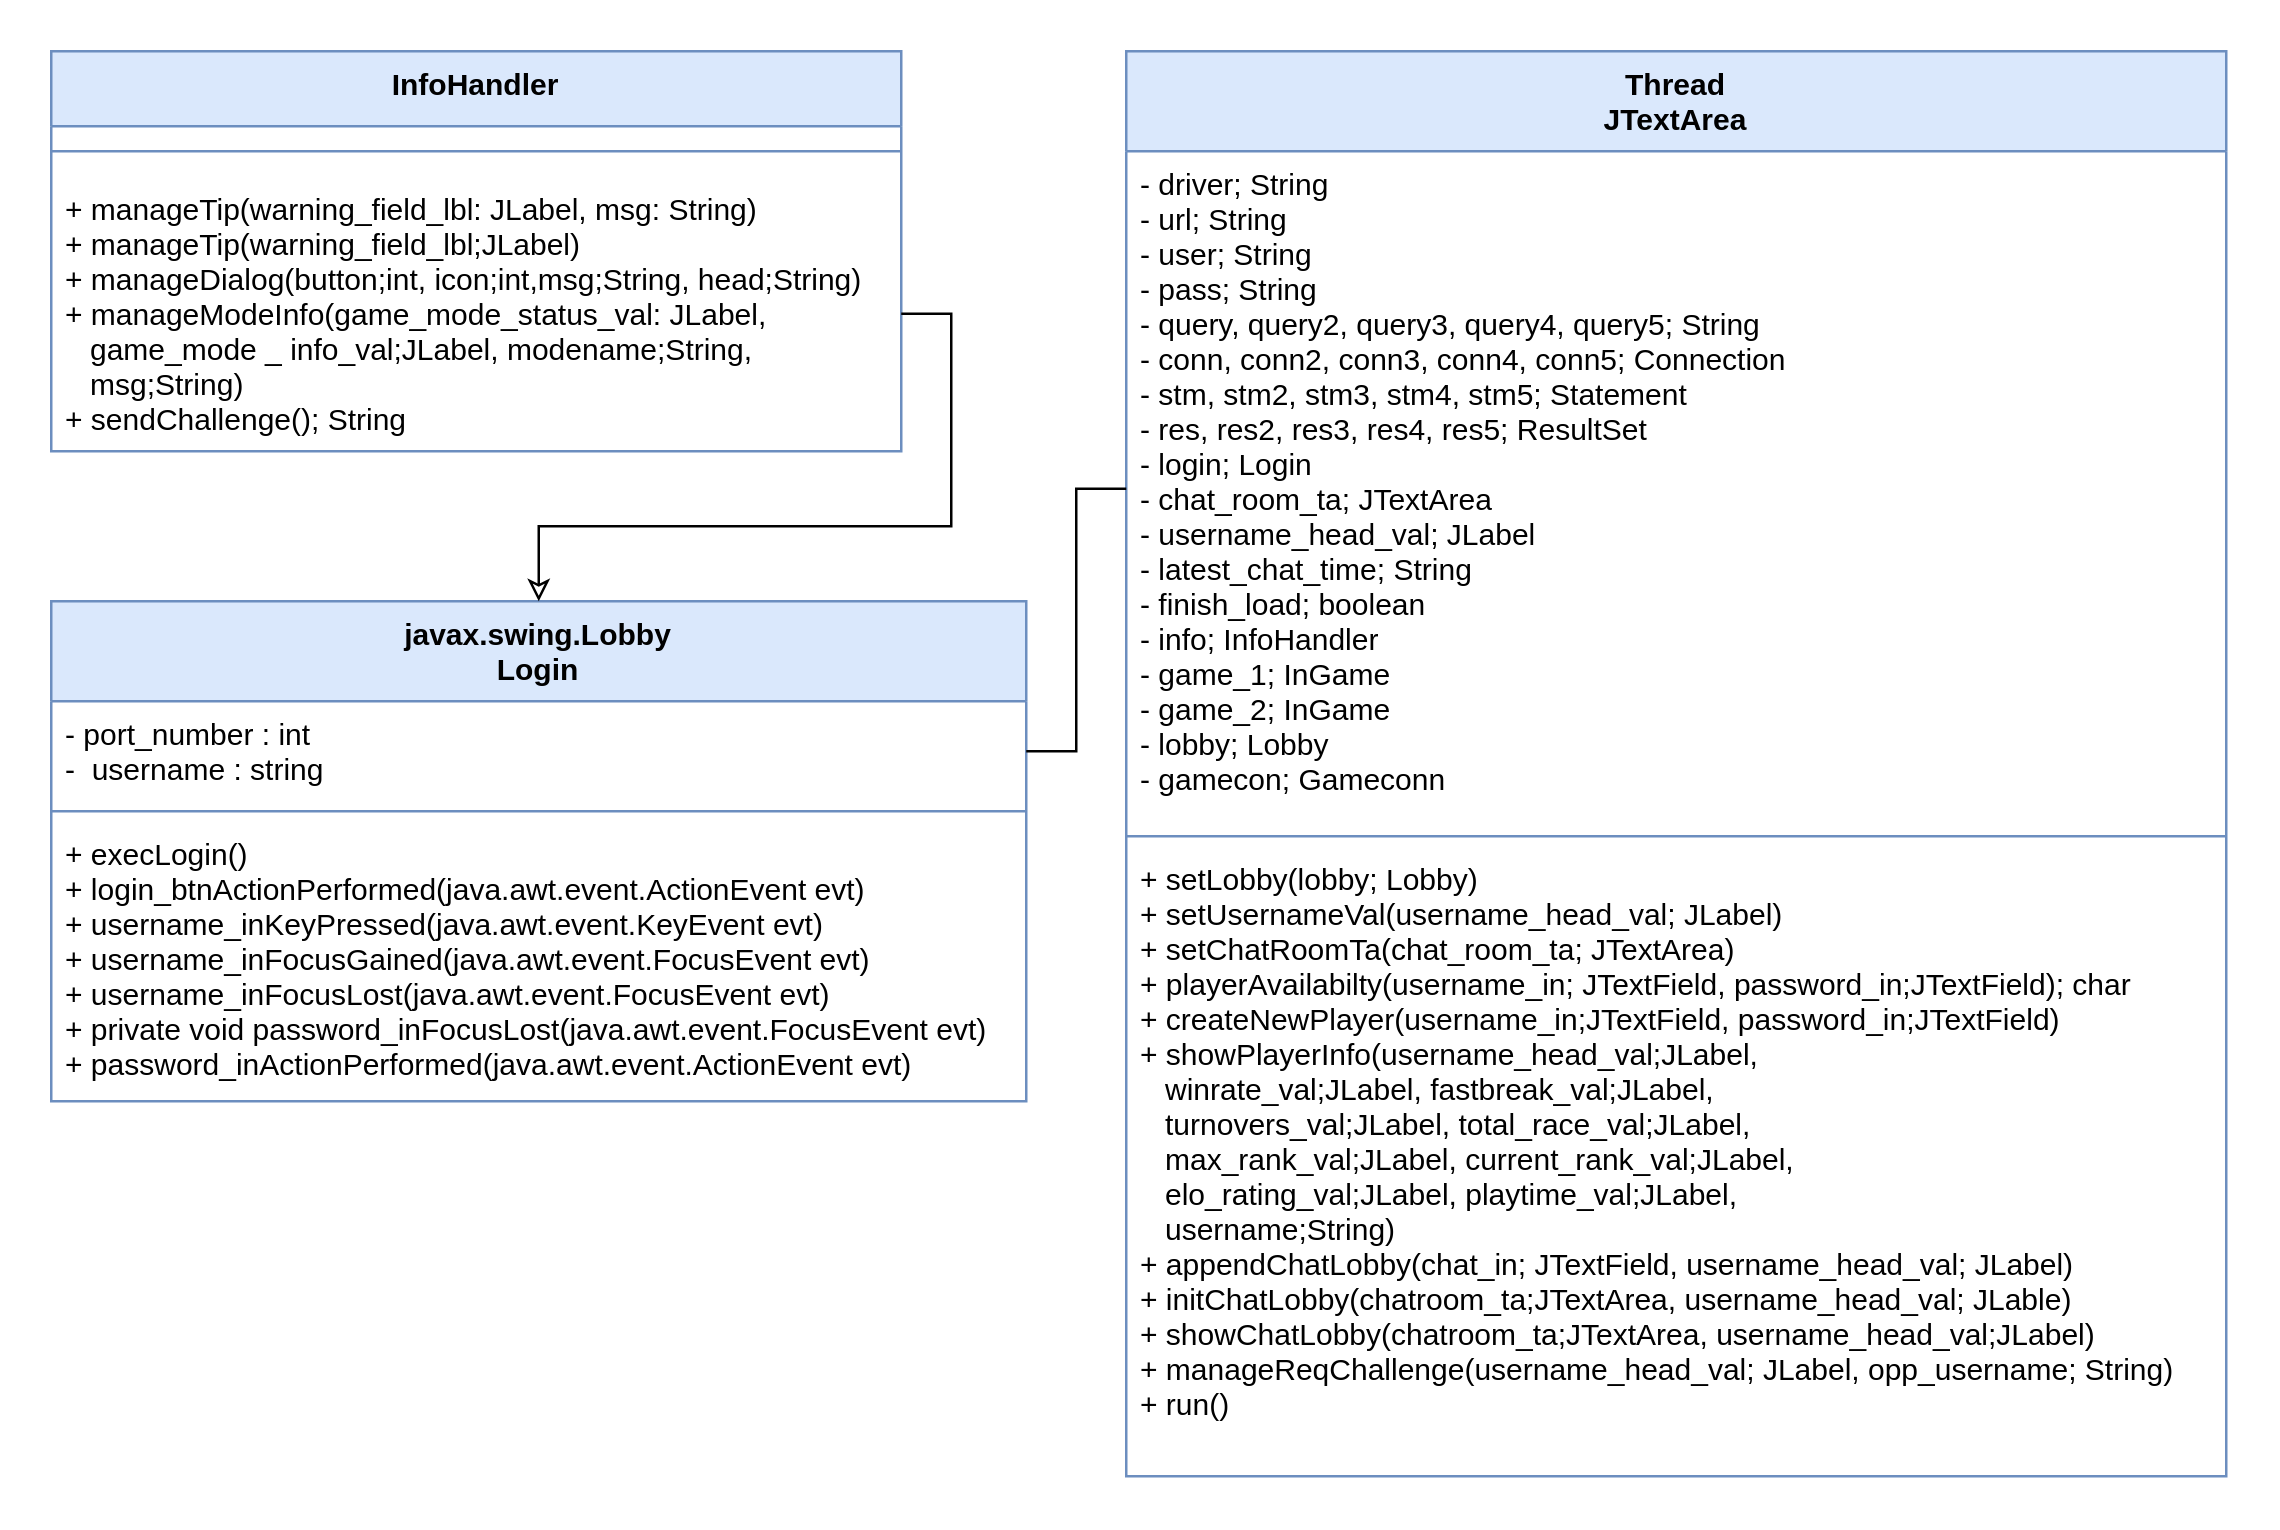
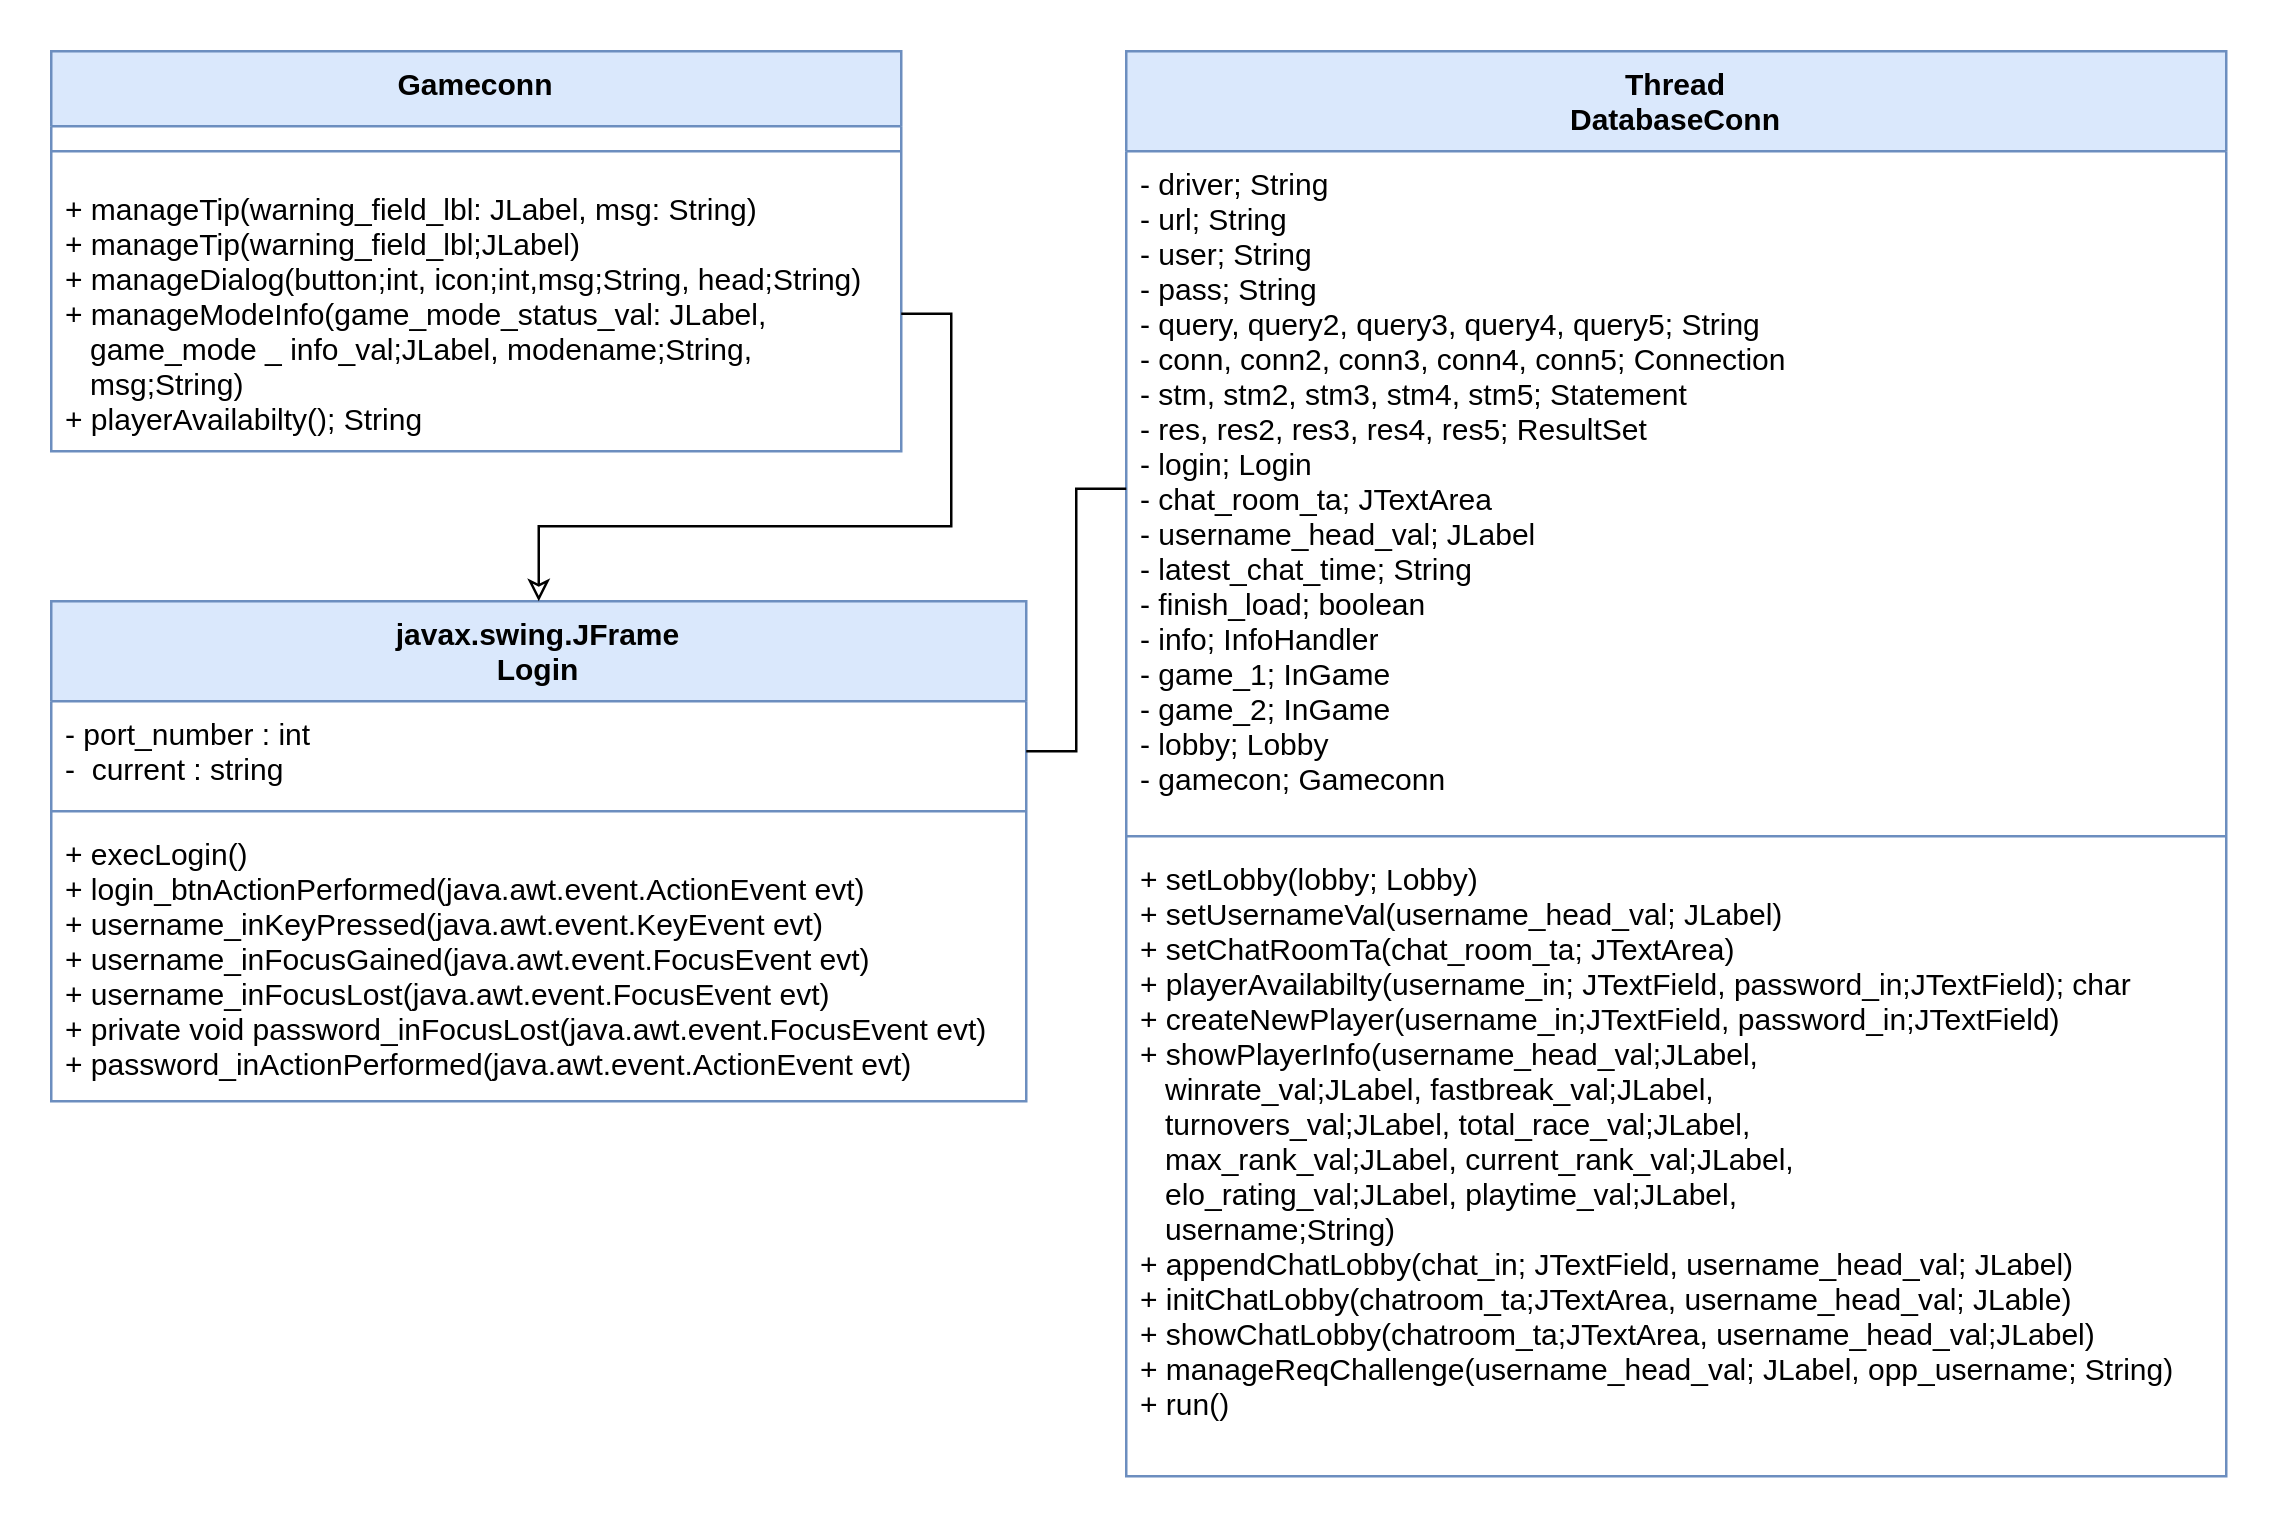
- <mxCell id="11" value="InfoHandler" style="swimlane;fontStyle=1;align=center;verticalAlign=top;childLayout=stackLayout;horizontal=1;startSize=30;horizontalStack=0;resizeParent=1;resizeParentMax=0;resizeLast=0;collapsible=1;marginBottom=0;fillColor=#dae8fc;strokeColor=#6c8ebf;" parent="1" vertex="1"><mxGeometry x="20" y="20" width="340" height="160" as="geometry" /></mxCell>
+ <mxCell id="11" value="Gameconn" style="swimlane;fontStyle=1;align=center;verticalAlign=top;childLayout=stackLayout;horizontal=1;startSize=30;horizontalStack=0;resizeParent=1;resizeParentMax=0;resizeLast=0;collapsible=1;marginBottom=0;fillColor=#dae8fc;strokeColor=#6c8ebf;" parent="1" vertex="1"><mxGeometry x="20" y="20" width="340" height="160" as="geometry" /></mxCell>
- <mxCell id="6" value="Thread&#10;JTextArea" style="swimlane;fontStyle=1;align=center;verticalAlign=top;childLayout=stackLayout;horizontal=1;startSize=40;horizontalStack=0;resizeParent=1;resizeParentMax=0;resizeLast=0;collapsible=1;marginBottom=0;fillColor=#dae8fc;strokeColor=#6c8ebf;" parent="1" vertex="1"><mxGeometry x="450" y="20" width="440" height="570" as="geometry" /></mxCell>
+ <mxCell id="6" value="Thread&#10;DatabaseConn" style="swimlane;fontStyle=1;align=center;verticalAlign=top;childLayout=stackLayout;horizontal=1;startSize=40;horizontalStack=0;resizeParent=1;resizeParentMax=0;resizeLast=0;collapsible=1;marginBottom=0;fillColor=#dae8fc;strokeColor=#6c8ebf;" parent="1" vertex="1"><mxGeometry x="450" y="20" width="440" height="570" as="geometry" /></mxCell>
- <mxCell id="13" value="+ manageTip(warning_field_lbl: JLabel, msg: String)&#10;+ manageTip(warning_field_lbl;JLabel)&#10;+ manageDialog(button;int, icon;int,msg;String, head;String)&#10;+ manageModeInfo(game_mode_status_val: JLabel,  &#10;   game_mode _ info_val;JLabel, modename;String, &#10;   msg;String)&#10;+ sendChallenge(); String&#10;&#10;" style="text;strokeColor=none;fillColor=none;align=left;verticalAlign=top;spacingLeft=4;spacingRight=4;overflow=hidden;rotatable=0;points=[[0,0.5],[1,0.5]];portConstraint=eastwest;" parent="11" vertex="1"><mxGeometry y="50" width="340" height="110" as="geometry" /></mxCell>
+ <mxCell id="13" value="+ manageTip(warning_field_lbl: JLabel, msg: String)&#10;+ manageTip(warning_field_lbl;JLabel)&#10;+ manageDialog(button;int, icon;int,msg;String, head;String)&#10;+ manageModeInfo(game_mode_status_val: JLabel,  &#10;   game_mode _ info_val;JLabel, modename;String, &#10;   msg;String)&#10;+ playerAvailabilty(); String&#10;&#10;" style="text;strokeColor=none;fillColor=none;align=left;verticalAlign=top;spacingLeft=4;spacingRight=4;overflow=hidden;rotatable=0;points=[[0,0.5],[1,0.5]];portConstraint=eastwest;" parent="11" vertex="1"><mxGeometry y="50" width="340" height="110" as="geometry" /></mxCell>
- <mxCell id="2" value="javax.swing.Lobby&#10;Login" style="swimlane;fontStyle=1;align=center;verticalAlign=top;childLayout=stackLayout;horizontal=1;startSize=40;horizontalStack=0;resizeParent=1;resizeParentMax=0;resizeLast=0;collapsible=1;marginBottom=0;fillColor=#dae8fc;strokeColor=#6c8ebf;" parent="1" vertex="1"><mxGeometry x="20" y="240" width="390" height="200" as="geometry" /></mxCell>
+ <mxCell id="2" value="javax.swing.JFrame&#10;Login" style="swimlane;fontStyle=1;align=center;verticalAlign=top;childLayout=stackLayout;horizontal=1;startSize=40;horizontalStack=0;resizeParent=1;resizeParentMax=0;resizeLast=0;collapsible=1;marginBottom=0;fillColor=#dae8fc;strokeColor=#6c8ebf;" parent="1" vertex="1"><mxGeometry x="20" y="240" width="390" height="200" as="geometry" /></mxCell>
- <mxCell id="3" value="- port_number : int &#10;-  username : string " style="text;strokeColor=none;fillColor=none;align=left;verticalAlign=top;spacingLeft=4;spacingRight=4;overflow=hidden;rotatable=0;points=[[0,0.5],[1,0.5]];portConstraint=eastwest;" parent="2" vertex="1"><mxGeometry y="40" width="390" height="40" as="geometry" /></mxCell>
+ <mxCell id="3" value="- port_number : int &#10;-  current : string " style="text;strokeColor=none;fillColor=none;align=left;verticalAlign=top;spacingLeft=4;spacingRight=4;overflow=hidden;rotatable=0;points=[[0,0.5],[1,0.5]];portConstraint=eastwest;" parent="2" vertex="1"><mxGeometry y="40" width="390" height="40" as="geometry" /></mxCell>
